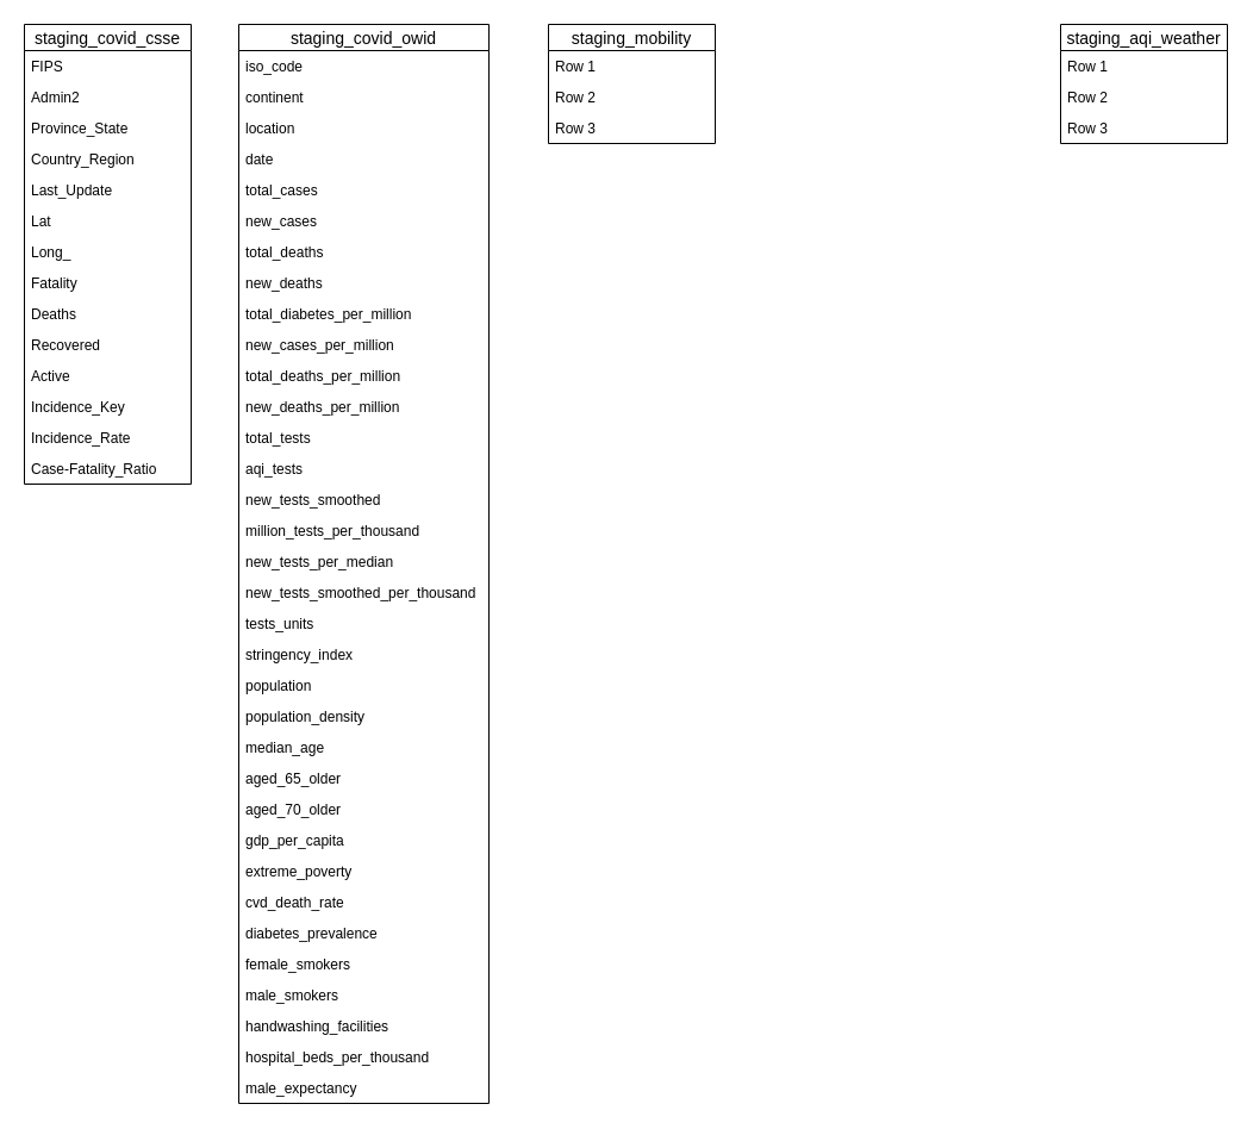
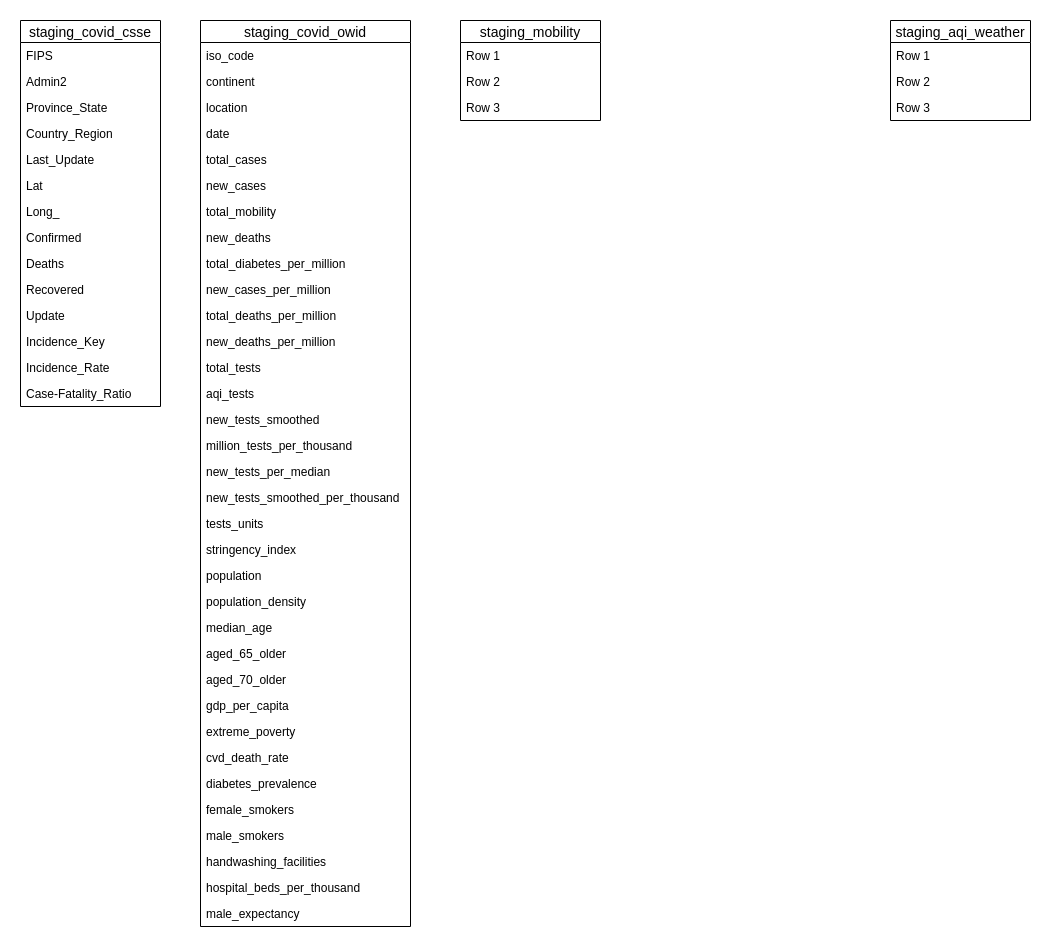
- <mxCell id="24" value="total_deaths" style="text;strokeColor=none;fillColor=none;spacingLeft=4;spacingRight=4;overflow=hidden;rotatable=0;points=[[0,0.5],[1,0.5]];portConstraint=eastwest;fontSize=12;" vertex="1" parent="17"><mxGeometry y="178" width="210" height="26" as="geometry" /></mxCell>
+ <mxCell id="24" value="total_mobility" style="text;strokeColor=none;fillColor=none;spacingLeft=4;spacingRight=4;overflow=hidden;rotatable=0;points=[[0,0.5],[1,0.5]];portConstraint=eastwest;fontSize=12;" vertex="1" parent="17"><mxGeometry y="178" width="210" height="26" as="geometry" /></mxCell>
- <mxCell id="10" value="Fatality" style="text;strokeColor=none;fillColor=none;spacingLeft=4;spacingRight=4;overflow=hidden;rotatable=0;points=[[0,0.5],[1,0.5]];portConstraint=eastwest;fontSize=12;" vertex="1" parent="2"><mxGeometry y="204" width="140" height="26" as="geometry" /></mxCell>
+ <mxCell id="10" value="Confirmed" style="text;strokeColor=none;fillColor=none;spacingLeft=4;spacingRight=4;overflow=hidden;rotatable=0;points=[[0,0.5],[1,0.5]];portConstraint=eastwest;fontSize=12;" vertex="1" parent="2"><mxGeometry y="204" width="140" height="26" as="geometry" /></mxCell>
- <mxCell id="13" value="Active" style="text;strokeColor=none;fillColor=none;spacingLeft=4;spacingRight=4;overflow=hidden;rotatable=0;points=[[0,0.5],[1,0.5]];portConstraint=eastwest;fontSize=12;" vertex="1" parent="2"><mxGeometry y="282" width="140" height="26" as="geometry" /></mxCell>
+ <mxCell id="13" value="Update" style="text;strokeColor=none;fillColor=none;spacingLeft=4;spacingRight=4;overflow=hidden;rotatable=0;points=[[0,0.5],[1,0.5]];portConstraint=eastwest;fontSize=12;" vertex="1" parent="2"><mxGeometry y="282" width="140" height="26" as="geometry" /></mxCell>
